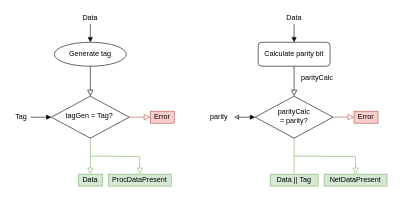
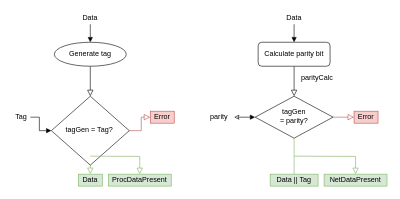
- <mxCell id="21" value="parityCalc &lt;br&gt;= parity?" style="rhombus;whiteSpace=wrap;html=1;shadow=0;fontFamily=Helvetica;fontSize=12;align=center;strokeWidth=1;spacing=6;spacingTop=-4;" vertex="1" parent="1"><mxGeometry x="425" y="160" width="130" height="70" as="geometry" /></mxCell>
+ <mxCell id="21" value="tagGen &lt;br&gt;= parity?" style="rhombus;whiteSpace=wrap;html=1;shadow=0;fontFamily=Helvetica;fontSize=12;align=center;strokeWidth=1;spacing=6;spacingTop=-4;" vertex="1" parent="1"><mxGeometry x="425" y="160" width="130" height="70" as="geometry" /></mxCell>
- <mxCell id="8" value="tagGen = Tag?&amp;nbsp;" style="rhombus;whiteSpace=wrap;html=1;shadow=0;fontFamily=Helvetica;fontSize=12;align=center;strokeWidth=1;spacing=6;spacingTop=-4;" parent="1" vertex="1"><mxGeometry x="85" y="160" width="130" height="70" as="geometry" /></mxCell>
+ <mxCell id="8" value="tagGen = Tag?&amp;nbsp;" style="rhombus;whiteSpace=wrap;html=1;shadow=0;fontFamily=Helvetica;fontSize=12;align=center;strokeWidth=1;spacing=6;spacingTop=-4;" parent="1" vertex="1"><mxGeometry x="85" y="160" width="130" height="115" as="geometry" /></mxCell>
